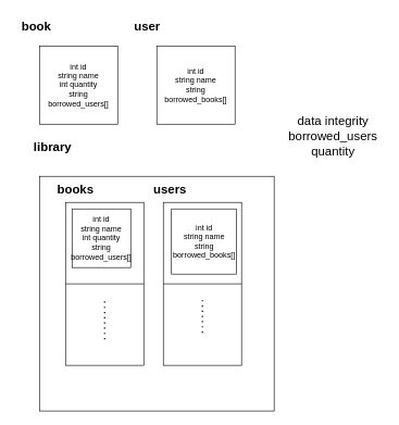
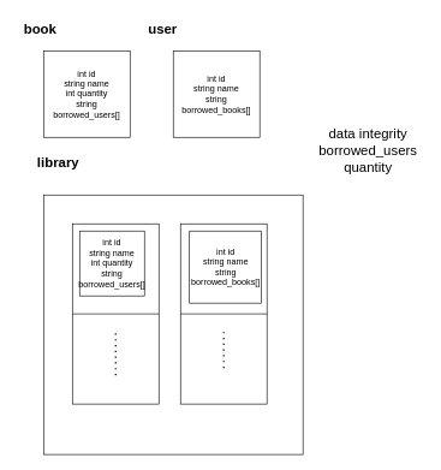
- <mxCell id="10" value="&lt;font style=&quot;font-size: 19px;&quot;&gt;&lt;b&gt;books&lt;/b&gt;&lt;/font&gt;" style="text;html=1;align=center;verticalAlign=middle;resizable=0;points=[];autosize=1;strokeColor=none;fillColor=none;fontFamily=Helvetica;" vertex="1" parent="1"><mxGeometry x="75" y="270" width="80" height="40" as="geometry" /></mxCell>
- <mxCell id="11" value="&lt;font style=&quot;font-size: 19px;&quot;&gt;&lt;b&gt;users&lt;/b&gt;&lt;/font&gt;" style="text;html=1;align=center;verticalAlign=middle;resizable=0;points=[];autosize=1;strokeColor=none;fillColor=none;fontFamily=Helvetica;" vertex="1" parent="1"><mxGeometry x="225" y="270" width="70" height="40" as="geometry" /></mxCell>
